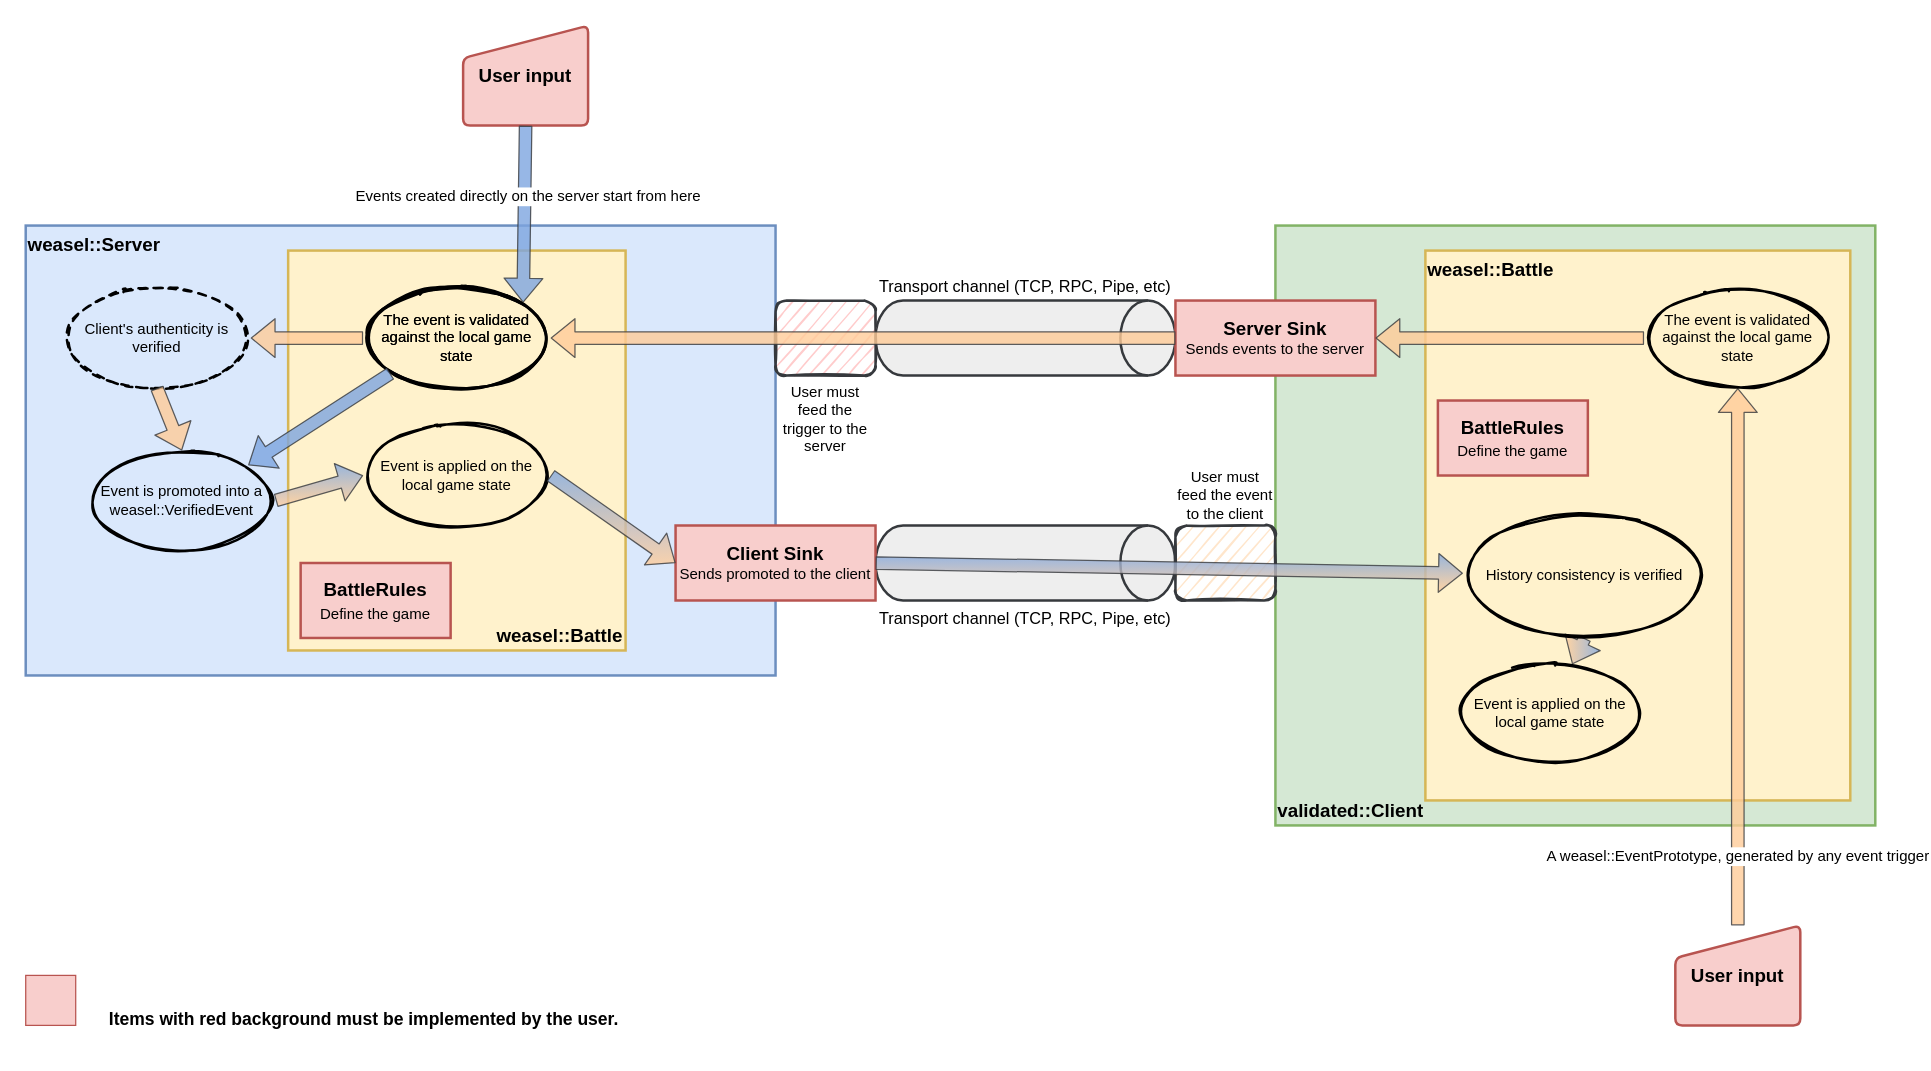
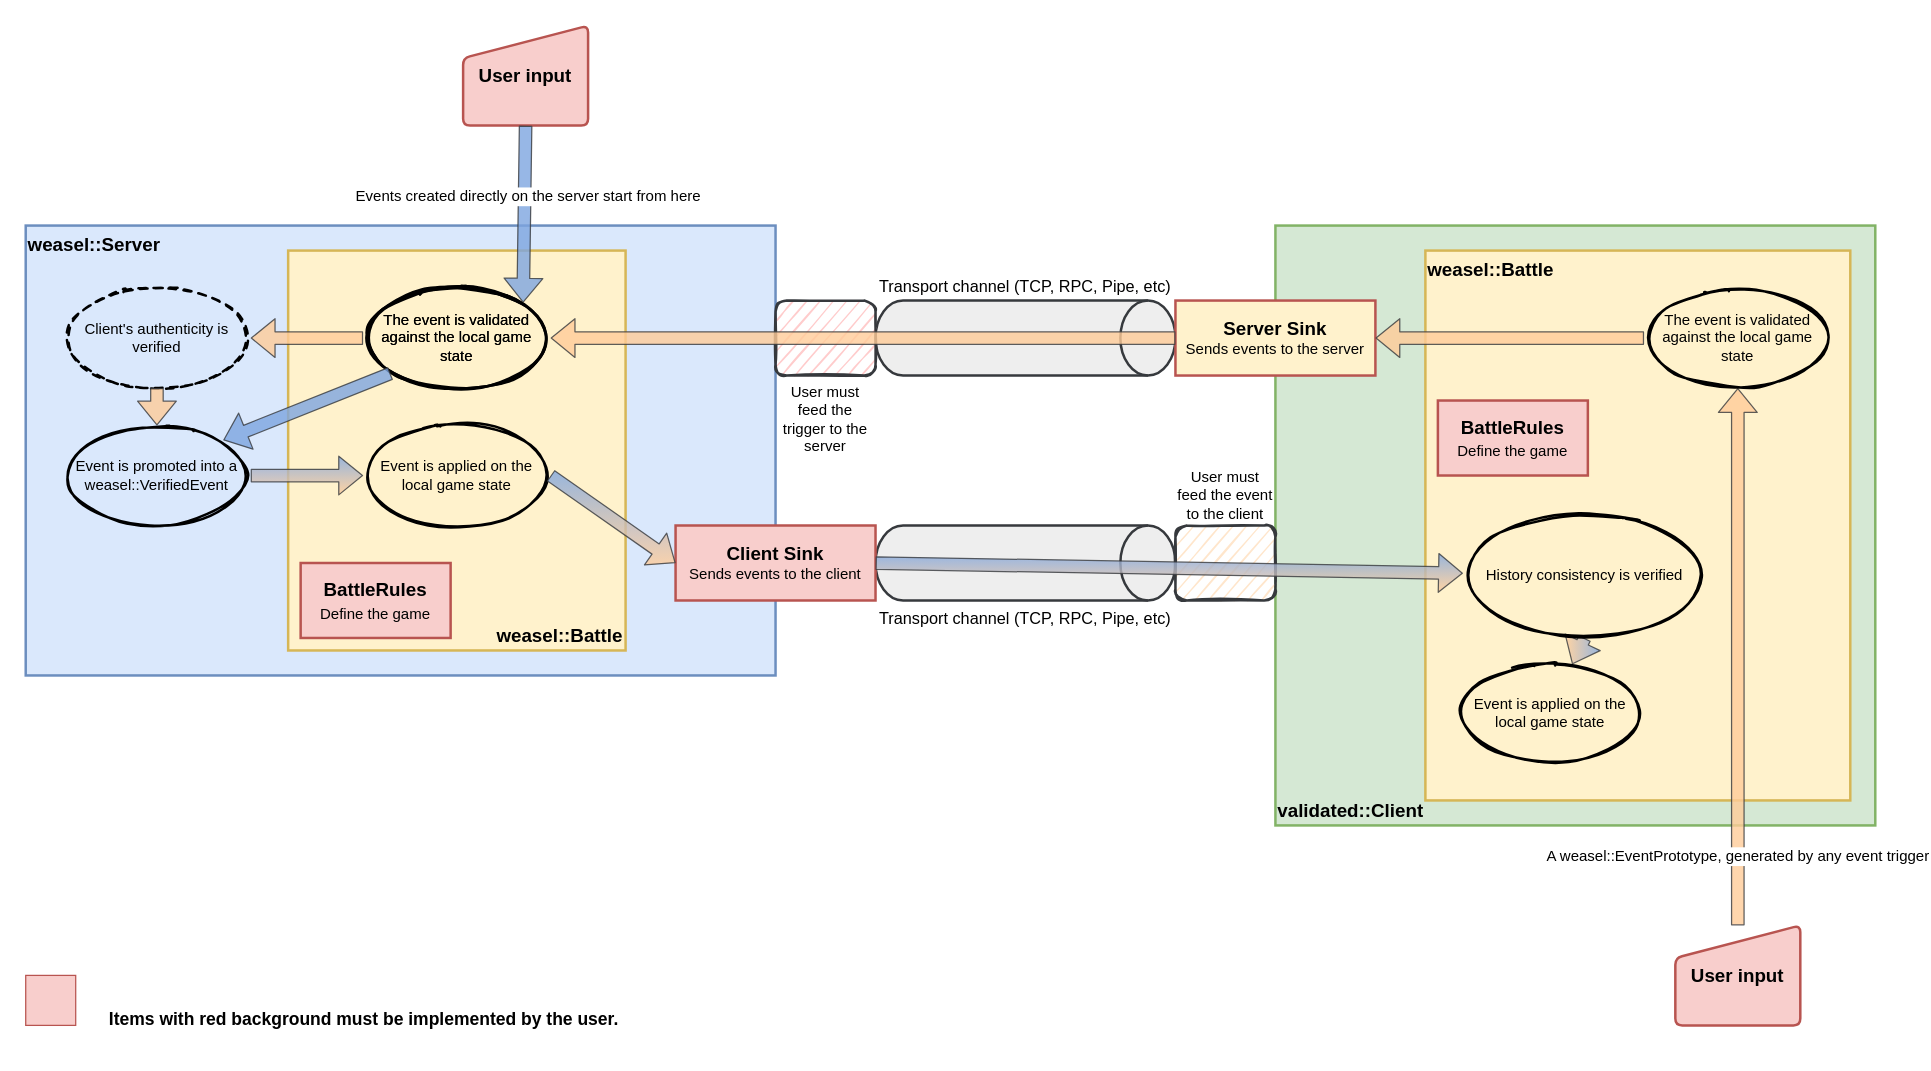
- <mxCell id="10" value="&lt;div&gt;&lt;b&gt;&lt;font style=&quot;font-size: 15px&quot;&gt;Server Sink&lt;/font&gt;&lt;/b&gt;&lt;/div&gt;Sends events to the server" style="rounded=0;whiteSpace=wrap;html=1;align=center;fillColor=#f8cecc;strokeColor=#b85450;verticalAlign=middle;strokeWidth=2;" vertex="1" parent="1"><mxGeometry x="940" y="240" width="160" height="60" as="geometry" /></mxCell>
+ <mxCell id="10" value="&lt;div&gt;&lt;b&gt;&lt;font style=&quot;font-size: 15px&quot;&gt;Server Sink&lt;/font&gt;&lt;/b&gt;&lt;/div&gt;Sends events to the server" style="rounded=0;whiteSpace=wrap;html=1;align=center;fillColor=#fff2cc;strokeColor=#b85450;verticalAlign=middle;strokeWidth=2;" vertex="1" parent="1"><mxGeometry x="940" y="240" width="160" height="60" as="geometry" /></mxCell>
- <mxCell id="29" value="Event is promoted into a weasel::VerifiedEvent" style="ellipse;whiteSpace=wrap;html=1;strokeWidth=2;fillColor=none;align=center;sketch=1;" vertex="1" parent="1"><mxGeometry x="70" y="360" width="150" height="80" as="geometry" /></mxCell>
+ <mxCell id="29" value="Event is promoted into a weasel::VerifiedEvent" style="ellipse;whiteSpace=wrap;html=1;strokeWidth=2;fillColor=none;align=center;sketch=1;" vertex="1" parent="1"><mxGeometry x="50" y="340" width="150" height="80" as="geometry" /></mxCell>
- <mxCell id="20" value="&lt;div&gt;&lt;b&gt;&lt;font style=&quot;font-size: 15px&quot;&gt;Client Sink&lt;/font&gt;&lt;/b&gt;&lt;/div&gt;Sends promoted to the client" style="rounded=0;whiteSpace=wrap;html=1;align=center;fillColor=#f8cecc;strokeColor=#b85450;verticalAlign=middle;strokeWidth=2;" vertex="1" parent="1"><mxGeometry x="540" y="420" width="160" height="60" as="geometry" /></mxCell>
+ <mxCell id="20" value="&lt;div&gt;&lt;b&gt;&lt;font style=&quot;font-size: 15px&quot;&gt;Client Sink&lt;/font&gt;&lt;/b&gt;&lt;/div&gt;Sends events to the client" style="rounded=0;whiteSpace=wrap;html=1;align=center;fillColor=#f8cecc;strokeColor=#b85450;verticalAlign=middle;strokeWidth=2;" vertex="1" parent="1"><mxGeometry x="540" y="420" width="160" height="60" as="geometry" /></mxCell>
